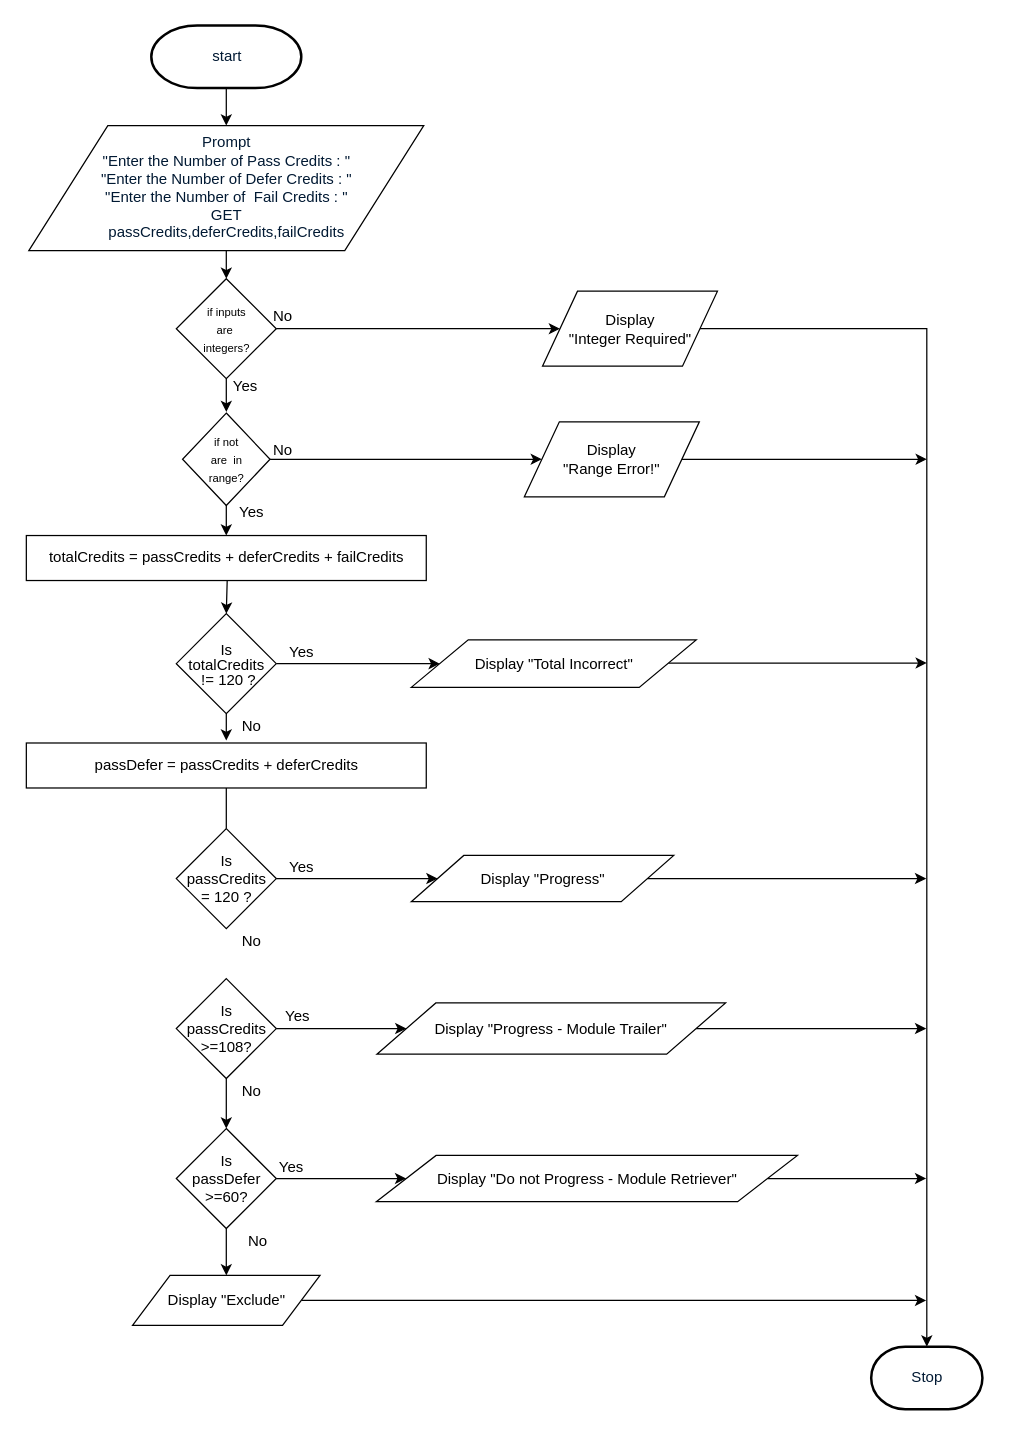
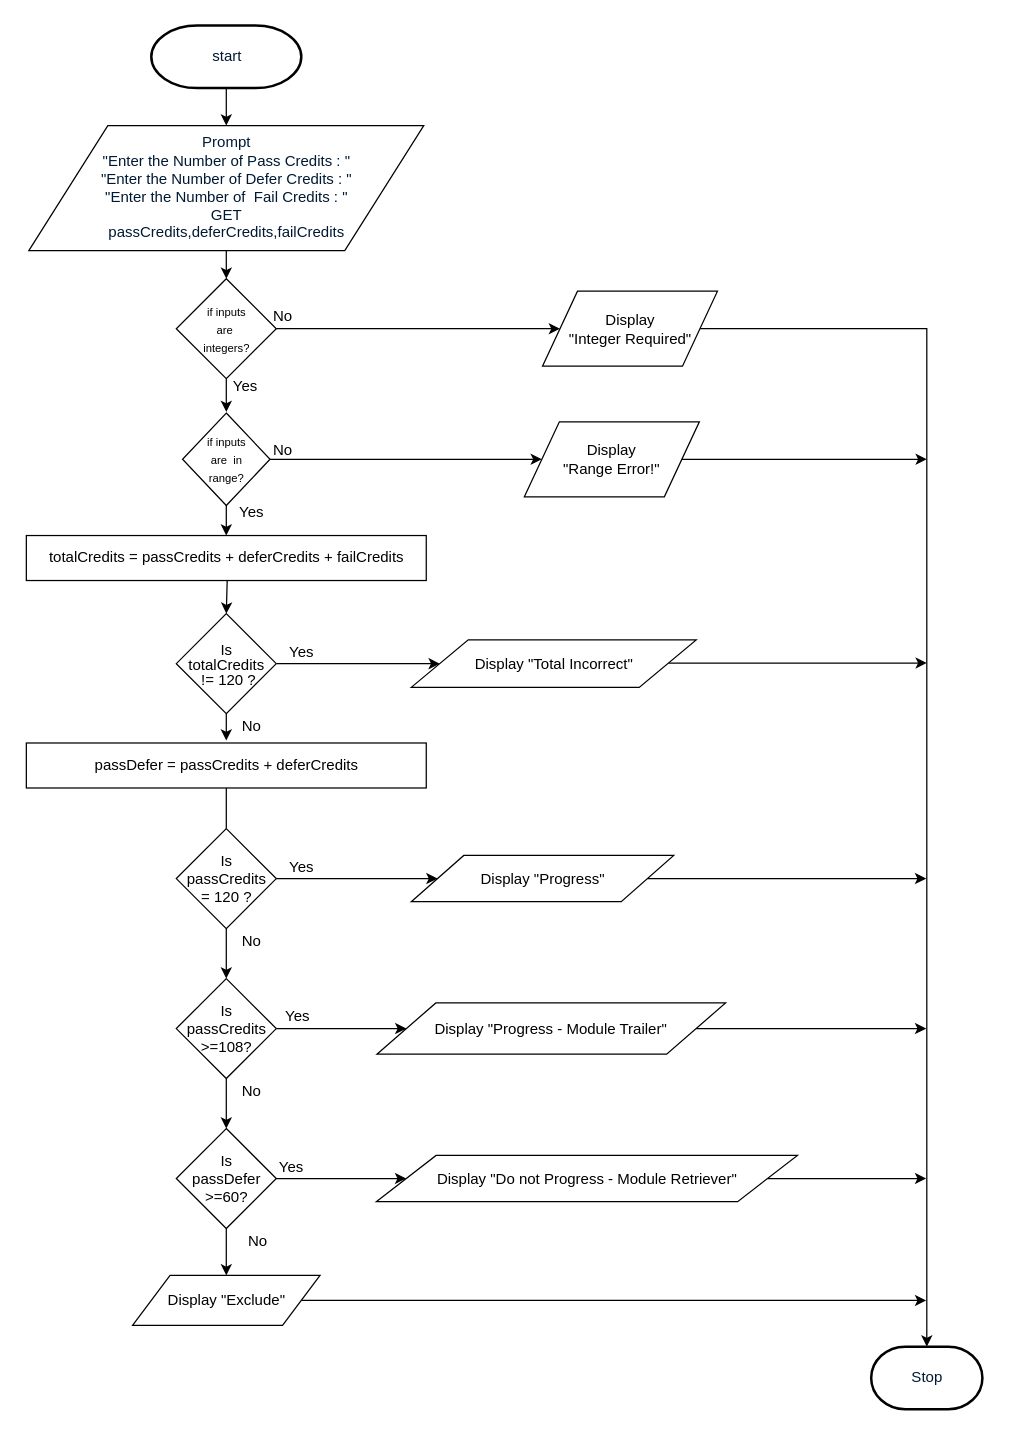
- <mxCell id="55" value="&lt;font style=&quot;font-size: 9px&quot;&gt;if not&lt;br&gt;are&amp;nbsp; in&lt;br&gt;range?&lt;/font&gt;" style="rhombus;whiteSpace=wrap;html=1;" parent="1" vertex="1"><mxGeometry x="145.5" y="330" width="70" height="74" as="geometry" /></mxCell>
+ <mxCell id="55" value="&lt;font style=&quot;font-size: 9px&quot;&gt;if inputs&lt;br&gt;are&amp;nbsp; in&lt;br&gt;range?&lt;/font&gt;" style="rhombus;whiteSpace=wrap;html=1;" parent="1" vertex="1"><mxGeometry x="145.5" y="330" width="70" height="74" as="geometry" /></mxCell>
+ <mxCell id="23" style="edgeStyle=orthogonalEdgeStyle;rounded=0;orthogonalLoop=1;jettySize=auto;html=1;exitX=0.5;exitY=1;exitDx=0;exitDy=0;entryX=0.5;entryY=0;entryDx=0;entryDy=0;" parent="1" source="25" target="28" edge="1"><mxGeometry relative="1" as="geometry" /></mxCell>
